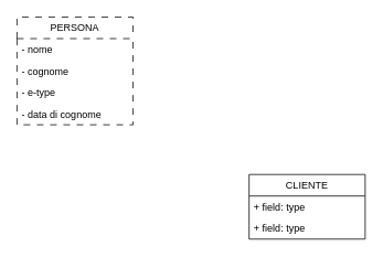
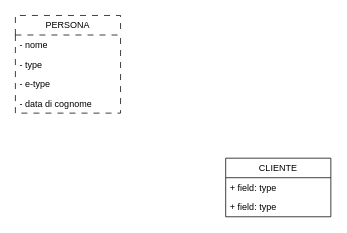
- <mxCell id="4" value="- cognome" style="text;strokeColor=none;fillColor=none;align=left;verticalAlign=top;spacingLeft=4;spacingRight=4;overflow=hidden;rotatable=0;points=[[0,0.5],[1,0.5]];portConstraint=eastwest;whiteSpace=wrap;html=1;" vertex="1" parent="2"><mxGeometry y="52" width="140" height="26" as="geometry" /></mxCell>
+ <mxCell id="4" value="- type" style="text;strokeColor=none;fillColor=none;align=left;verticalAlign=top;spacingLeft=4;spacingRight=4;overflow=hidden;rotatable=0;points=[[0,0.5],[1,0.5]];portConstraint=eastwest;whiteSpace=wrap;html=1;" vertex="1" parent="2"><mxGeometry y="52" width="140" height="26" as="geometry" /></mxCell>
